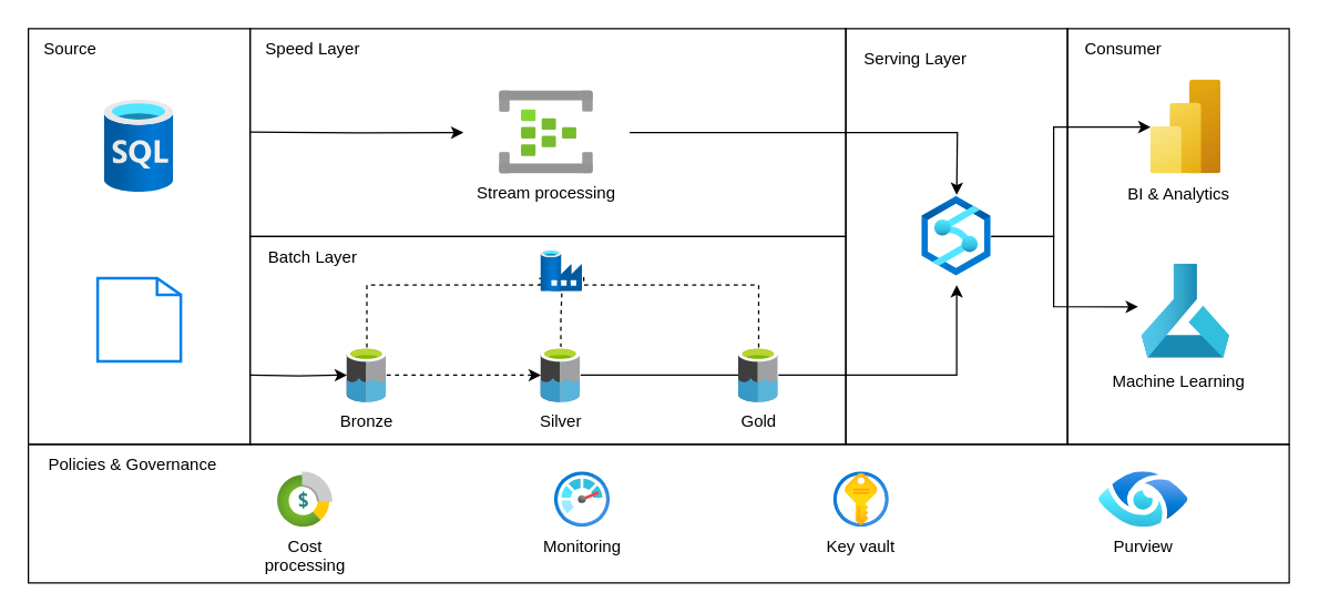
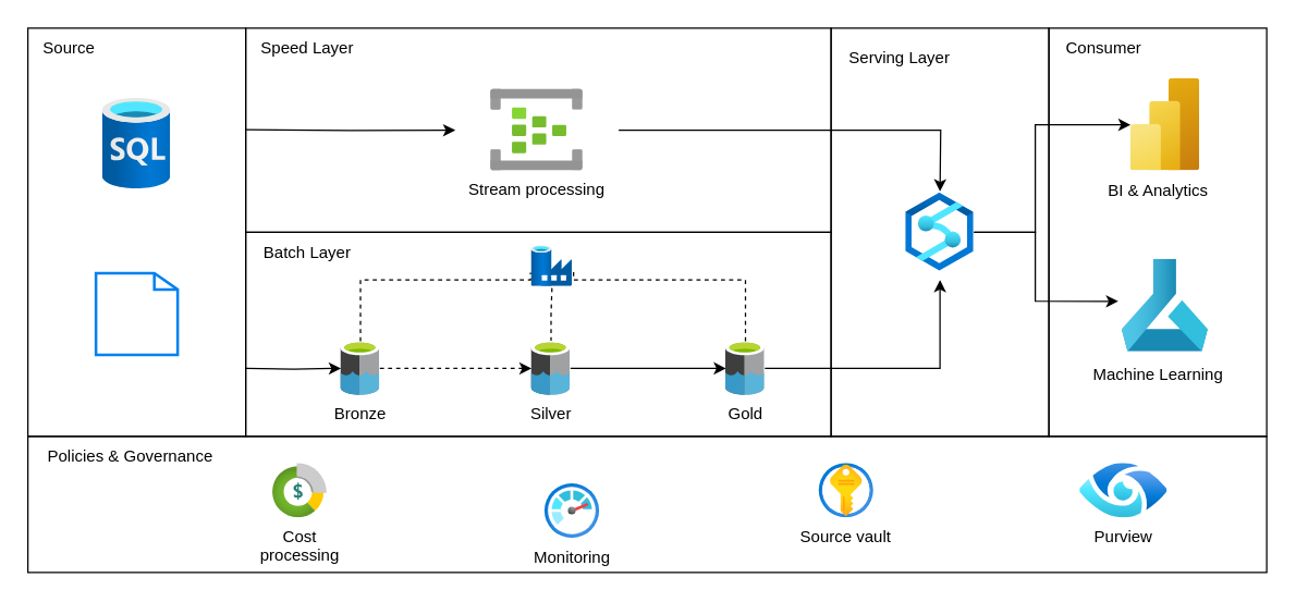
- <mxCell id="8" style="edgeStyle=orthogonalEdgeStyle;rounded=0;orthogonalLoop=1;jettySize=auto;html=1;movable=1;resizable=1;rotatable=1;deletable=1;editable=1;locked=0;connectable=1;endArrow=none;" parent="1" source="10" target="23" edge="1"><mxGeometry relative="1" as="geometry" /></mxCell>
+ <mxCell id="8" style="edgeStyle=orthogonalEdgeStyle;rounded=0;orthogonalLoop=1;jettySize=auto;html=1;movable=1;resizable=1;rotatable=1;deletable=1;editable=1;locked=0;connectable=1;" parent="1" source="10" target="23" edge="1"><mxGeometry relative="1" as="geometry" /></mxCell>
- <mxCell id="21" value="Monitoring" style="rounded=0;whiteSpace=wrap;html=1;shape=image;labelBackgroundColor=default;verticalAlign=top;verticalLabelPosition=bottom;aspect=fixed;points=[];image=img/lib/azure2/management_governance/Monitor.svg;movable=1;resizable=1;rotatable=1;deletable=1;editable=1;locked=0;connectable=1;" parent="1" vertex="1"><mxGeometry x="380" y="340" width="80" height="40" as="geometry" /></mxCell>
+ <mxCell id="21" value="Monitoring" style="rounded=0;whiteSpace=wrap;html=1;shape=image;labelBackgroundColor=default;verticalAlign=top;verticalLabelPosition=bottom;aspect=fixed;points=[];image=img/lib/azure2/management_governance/Monitor.svg;movable=1;resizable=1;rotatable=1;deletable=1;editable=1;locked=0;connectable=1;" parent="1" vertex="1"><mxGeometry x="380" y="355" width="80" height="40" as="geometry" /></mxCell>
- <mxCell id="22" value="Key vault" style="rounded=0;whiteSpace=wrap;html=1;shape=image;labelBackgroundColor=default;verticalAlign=top;verticalLabelPosition=bottom;aspect=fixed;points=[];image=img/lib/azure2/security/Key_Vaults.svg;movable=1;resizable=1;rotatable=1;deletable=1;editable=1;locked=0;connectable=1;" parent="1" vertex="1"><mxGeometry x="581.4" y="340" width="80" height="40" as="geometry" /></mxCell>
+ <mxCell id="22" value="Source vault" style="rounded=0;whiteSpace=wrap;html=1;shape=image;labelBackgroundColor=default;verticalAlign=top;verticalLabelPosition=bottom;aspect=fixed;points=[];image=img/lib/azure2/security/Key_Vaults.svg;movable=1;resizable=1;rotatable=1;deletable=1;editable=1;locked=0;connectable=1;" parent="1" vertex="1"><mxGeometry x="581.4" y="340" width="80" height="40" as="geometry" /></mxCell>
